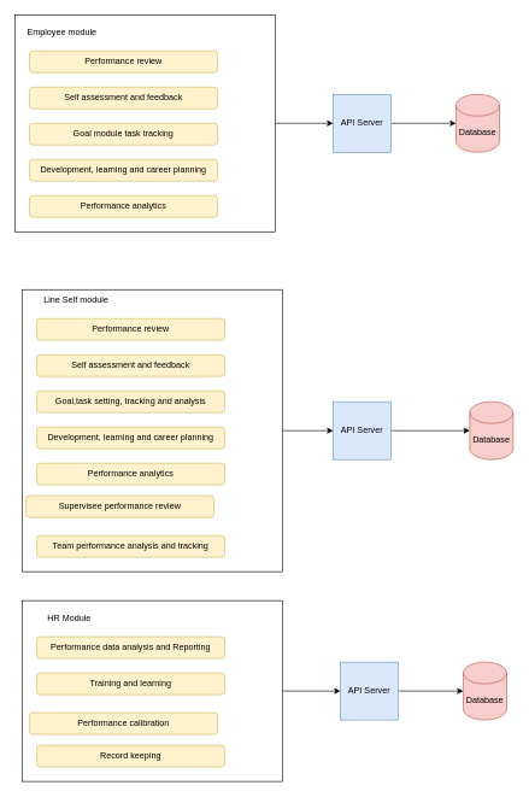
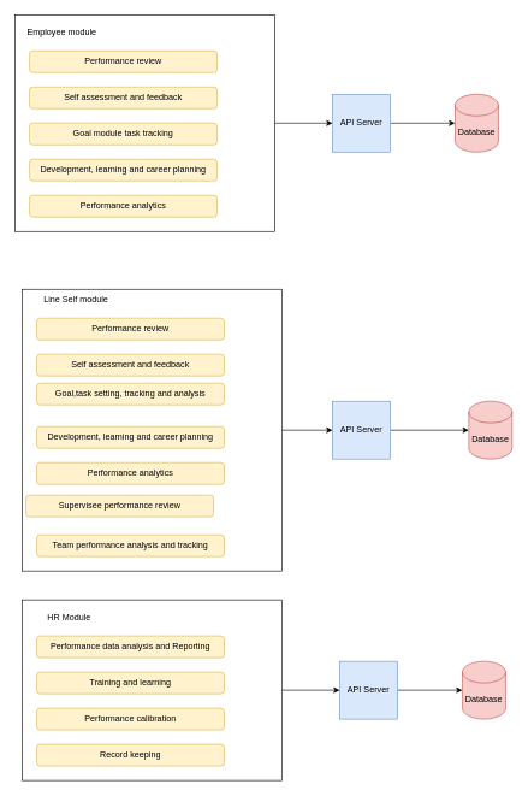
- <mxCell id="22" value="Goal,task setting, tracking and analysis" style="rounded=1;whiteSpace=wrap;html=1;fillColor=#fff2cc;strokeColor=#d6b656;" vertex="1" parent="1"><mxGeometry x="50" y="540" width="260" height="30" as="geometry" /></mxCell>
+ <mxCell id="22" value="Goal,task setting, tracking and analysis" style="rounded=1;whiteSpace=wrap;html=1;fillColor=#fff2cc;strokeColor=#d6b656;" vertex="1" parent="1"><mxGeometry x="50" y="530" width="260" height="30" as="geometry" /></mxCell>
- <mxCell id="34" value="Performance calibration" style="rounded=1;whiteSpace=wrap;html=1;fillColor=#fff2cc;strokeColor=#d6b656;" vertex="1" parent="1"><mxGeometry x="40" y="985" width="260" height="30" as="geometry" /></mxCell>
+ <mxCell id="34" value="Performance calibration" style="rounded=1;whiteSpace=wrap;html=1;fillColor=#fff2cc;strokeColor=#d6b656;" vertex="1" parent="1"><mxGeometry x="50" y="980" width="260" height="30" as="geometry" /></mxCell>
